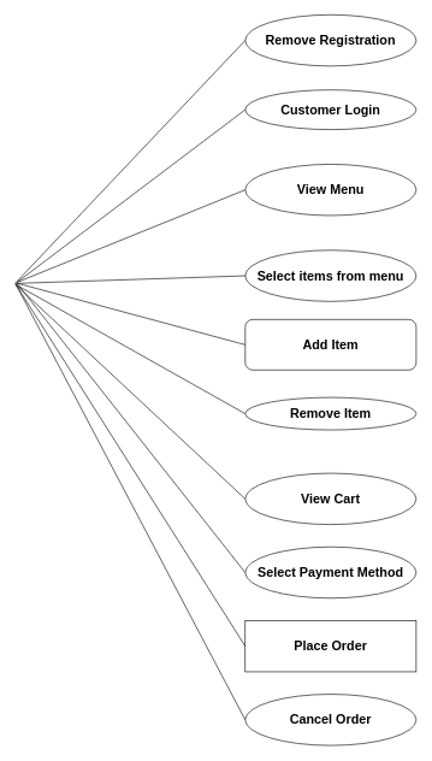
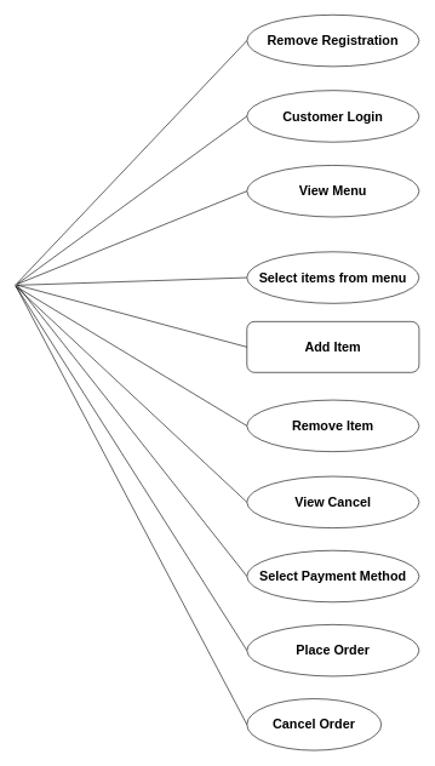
- <mxCell id="4" value="&lt;b&gt;&lt;font style=&quot;font-size: 18px&quot;&gt;Customer Login&lt;/font&gt;&lt;/b&gt;" style="ellipse;whiteSpace=wrap;html=1;" parent="1" vertex="1"><mxGeometry x="339" y="124" width="237" height="55" as="geometry" /></mxCell>
+ <mxCell id="4" value="&lt;b&gt;&lt;font style=&quot;font-size: 18px&quot;&gt;Customer Login&lt;/font&gt;&lt;/b&gt;" style="ellipse;whiteSpace=wrap;html=1;" parent="1" vertex="1"><mxGeometry x="339" y="124" width="237" height="71" as="geometry" /></mxCell>
- <mxCell id="12" value="&lt;span style=&quot;font-size: 18px&quot;&gt;&lt;b&gt;Remove Item&lt;/b&gt;&lt;/span&gt;" style="ellipse;whiteSpace=wrap;html=1;" parent="1" vertex="1"><mxGeometry x="339" y="550" width="237" height="45" as="geometry" /></mxCell>
+ <mxCell id="12" value="&lt;span style=&quot;font-size: 18px&quot;&gt;&lt;b&gt;Remove Item&lt;/b&gt;&lt;/span&gt;" style="ellipse;whiteSpace=wrap;html=1;" parent="1" vertex="1"><mxGeometry x="339" y="550" width="237" height="71" as="geometry" /></mxCell>
- <mxCell id="14" value="&lt;span style=&quot;font-size: 18px&quot;&gt;&lt;b&gt;View Cart&lt;/b&gt;&lt;/span&gt;" style="ellipse;whiteSpace=wrap;html=1;" parent="1" vertex="1"><mxGeometry x="339" y="655" width="237" height="71" as="geometry" /></mxCell>
+ <mxCell id="14" value="&lt;span style=&quot;font-size: 18px&quot;&gt;&lt;b&gt;View Cancel&lt;/b&gt;&lt;/span&gt;" style="ellipse;whiteSpace=wrap;html=1;" parent="1" vertex="1"><mxGeometry x="339" y="655" width="237" height="71" as="geometry" /></mxCell>
- <mxCell id="18" value="&lt;span style=&quot;font-size: 18px&quot;&gt;&lt;b&gt;Place Order&lt;/b&gt;&lt;/span&gt;" style="whiteSpace=wrap;html=1;rounded=0;" parent="1" vertex="1"><mxGeometry x="339" y="859" width="237" height="71" as="geometry" /></mxCell>
+ <mxCell id="18" value="&lt;span style=&quot;font-size: 18px&quot;&gt;&lt;b&gt;Place Order&lt;/b&gt;&lt;/span&gt;" style="ellipse;whiteSpace=wrap;html=1;" parent="1" vertex="1"><mxGeometry x="339" y="859" width="237" height="71" as="geometry" /></mxCell>
- <mxCell id="20" value="&lt;span style=&quot;font-size: 18px&quot;&gt;&lt;b&gt;Cancel Order&lt;/b&gt;&lt;/span&gt;" style="ellipse;whiteSpace=wrap;html=1;" vertex="1" parent="1"><mxGeometry x="339" y="961" width="237" height="71" as="geometry" /></mxCell>
+ <mxCell id="20" value="&lt;span style=&quot;font-size: 18px&quot;&gt;&lt;b&gt;Cancel Order&lt;/b&gt;&lt;/span&gt;" style="ellipse;whiteSpace=wrap;html=1;" vertex="1" parent="1"><mxGeometry x="339" y="961" width="185" height="71" as="geometry" /></mxCell>
